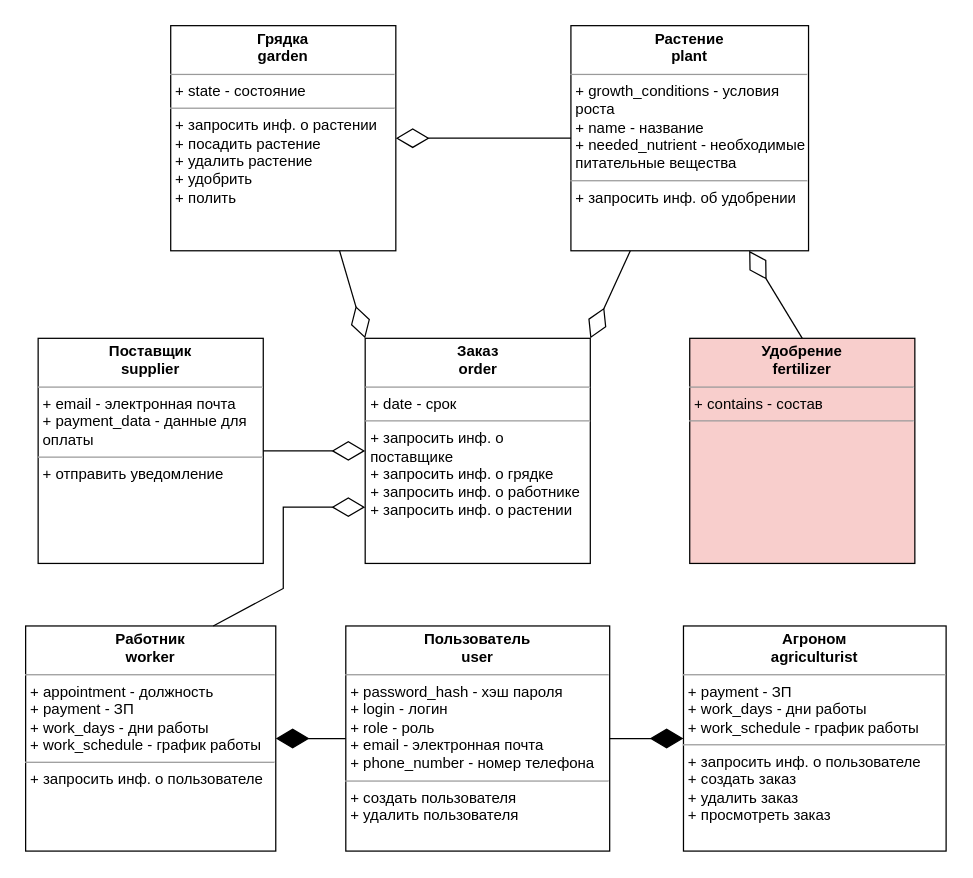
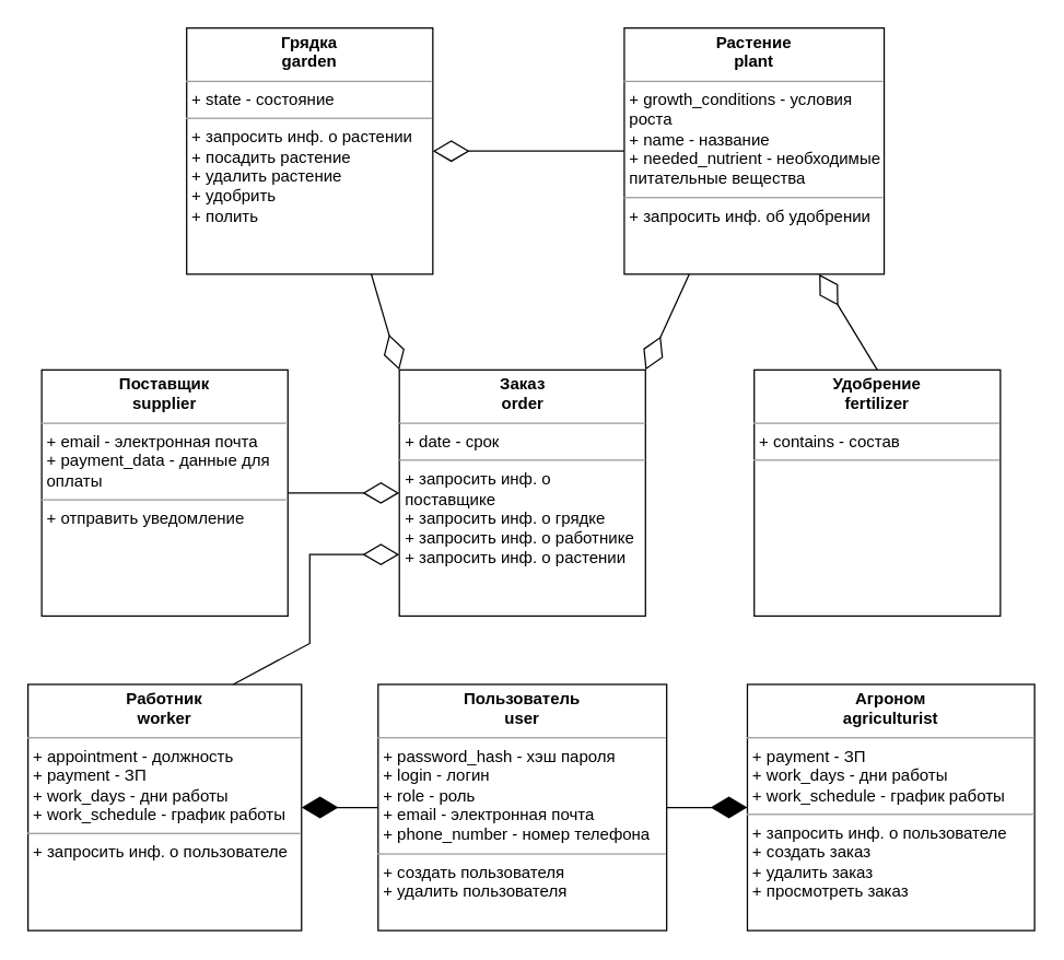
- <mxCell id="8" value="&lt;p style=&quot;margin:0px;margin-top:4px;text-align:center;&quot;&gt;&lt;b&gt;Удобрение&lt;/b&gt;&lt;br&gt;&lt;b&gt;fertilizer&lt;/b&gt;&lt;/p&gt;&lt;hr size=&quot;1&quot;&gt;&lt;p style=&quot;margin:0px;margin-left:4px;&quot;&gt;+ contains - состав&lt;br&gt;&lt;/p&gt;&lt;hr size=&quot;1&quot;&gt;&lt;p style=&quot;margin:0px;margin-left:4px;&quot;&gt;&lt;br&gt;&lt;/p&gt;" style="verticalAlign=top;align=left;overflow=fill;fontSize=12;fontFamily=Helvetica;html=1;whiteSpace=wrap;fillColor=#f8cecc;" vertex="1" parent="1"><mxGeometry x="551" y="270" width="180" height="180" as="geometry" /></mxCell>
+ <mxCell id="8" value="&lt;p style=&quot;margin:0px;margin-top:4px;text-align:center;&quot;&gt;&lt;b&gt;Удобрение&lt;/b&gt;&lt;br&gt;&lt;b&gt;fertilizer&lt;/b&gt;&lt;/p&gt;&lt;hr size=&quot;1&quot;&gt;&lt;p style=&quot;margin:0px;margin-left:4px;&quot;&gt;+ contains - состав&lt;br&gt;&lt;/p&gt;&lt;hr size=&quot;1&quot;&gt;&lt;p style=&quot;margin:0px;margin-left:4px;&quot;&gt;&lt;br&gt;&lt;/p&gt;" style="verticalAlign=top;align=left;overflow=fill;fontSize=12;fontFamily=Helvetica;html=1;whiteSpace=wrap;" vertex="1" parent="1"><mxGeometry x="551" y="270" width="180" height="180" as="geometry" /></mxCell>
